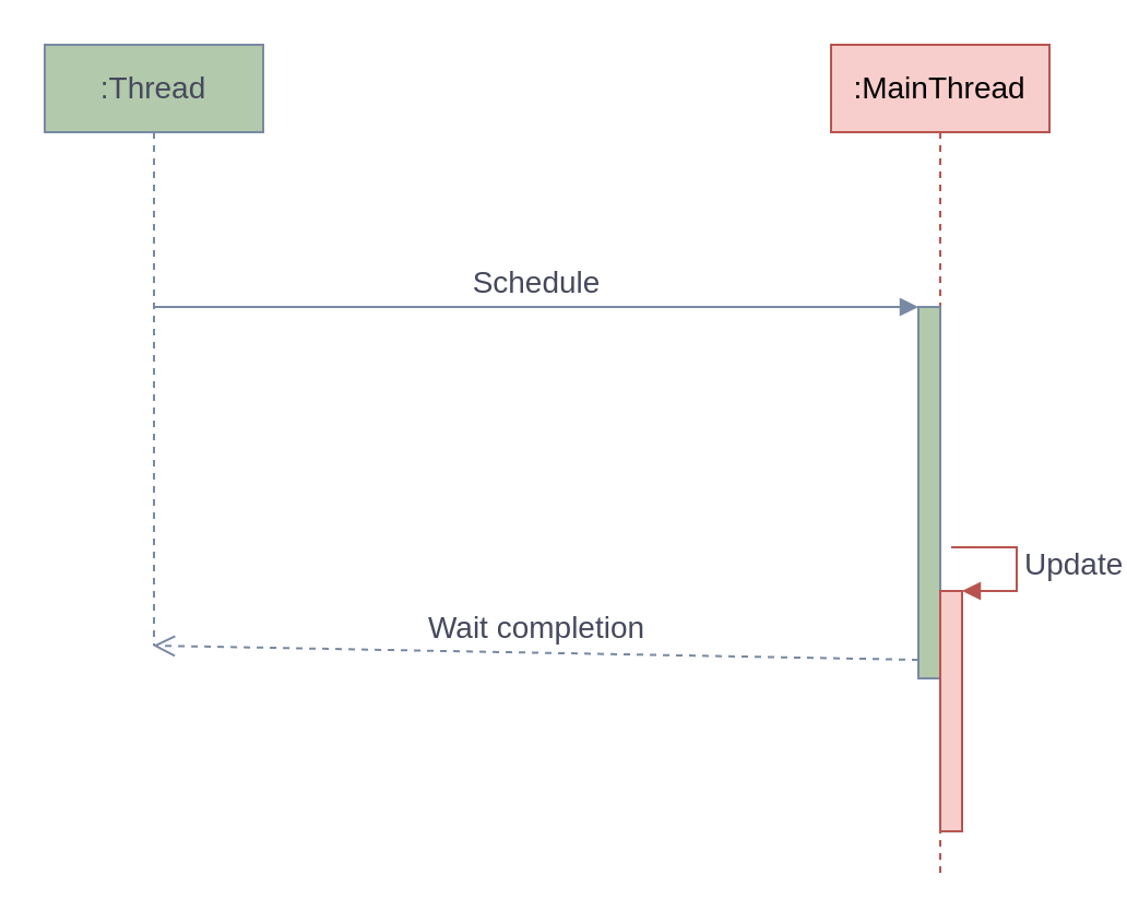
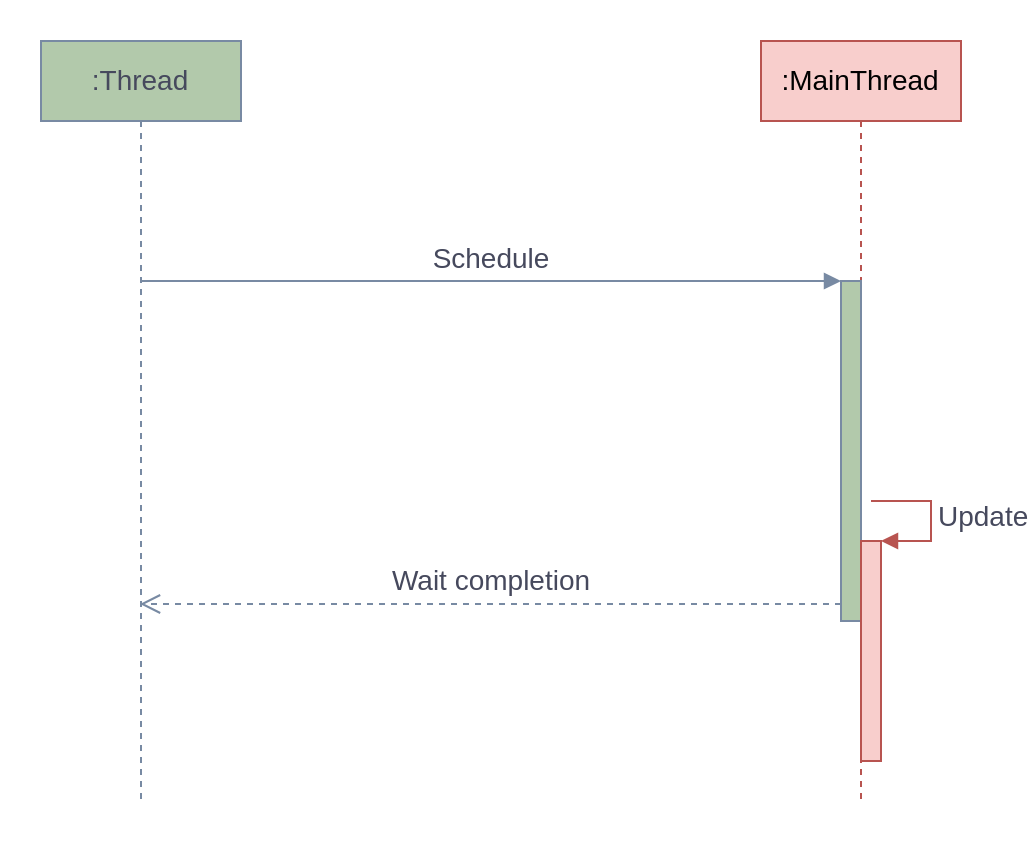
- <mxCell id="2" value="&lt;font style=&quot;font-size: 14px&quot;&gt;:Thread&lt;/font&gt;" style="shape=umlLifeline;perimeter=lifelinePerimeter;whiteSpace=wrap;html=1;container=1;collapsible=0;recursiveResize=0;outlineConnect=0;rounded=0;sketch=0;fontColor=#46495D;strokeColor=#788AA3;fillColor=#B2C9AB;" vertex="1" parent="1"><mxGeometry x="20" y="20" width="100" height="275" as="geometry" /></mxCell>
+ <mxCell id="2" value="&lt;font style=&quot;font-size: 14px&quot;&gt;:Thread&lt;/font&gt;" style="shape=umlLifeline;perimeter=lifelinePerimeter;whiteSpace=wrap;html=1;container=1;collapsible=0;recursiveResize=0;outlineConnect=0;rounded=0;sketch=0;fontColor=#46495D;strokeColor=#788AA3;fillColor=#B2C9AB;" vertex="1" parent="1"><mxGeometry x="20" y="20" width="100" height="380" as="geometry" /></mxCell>
